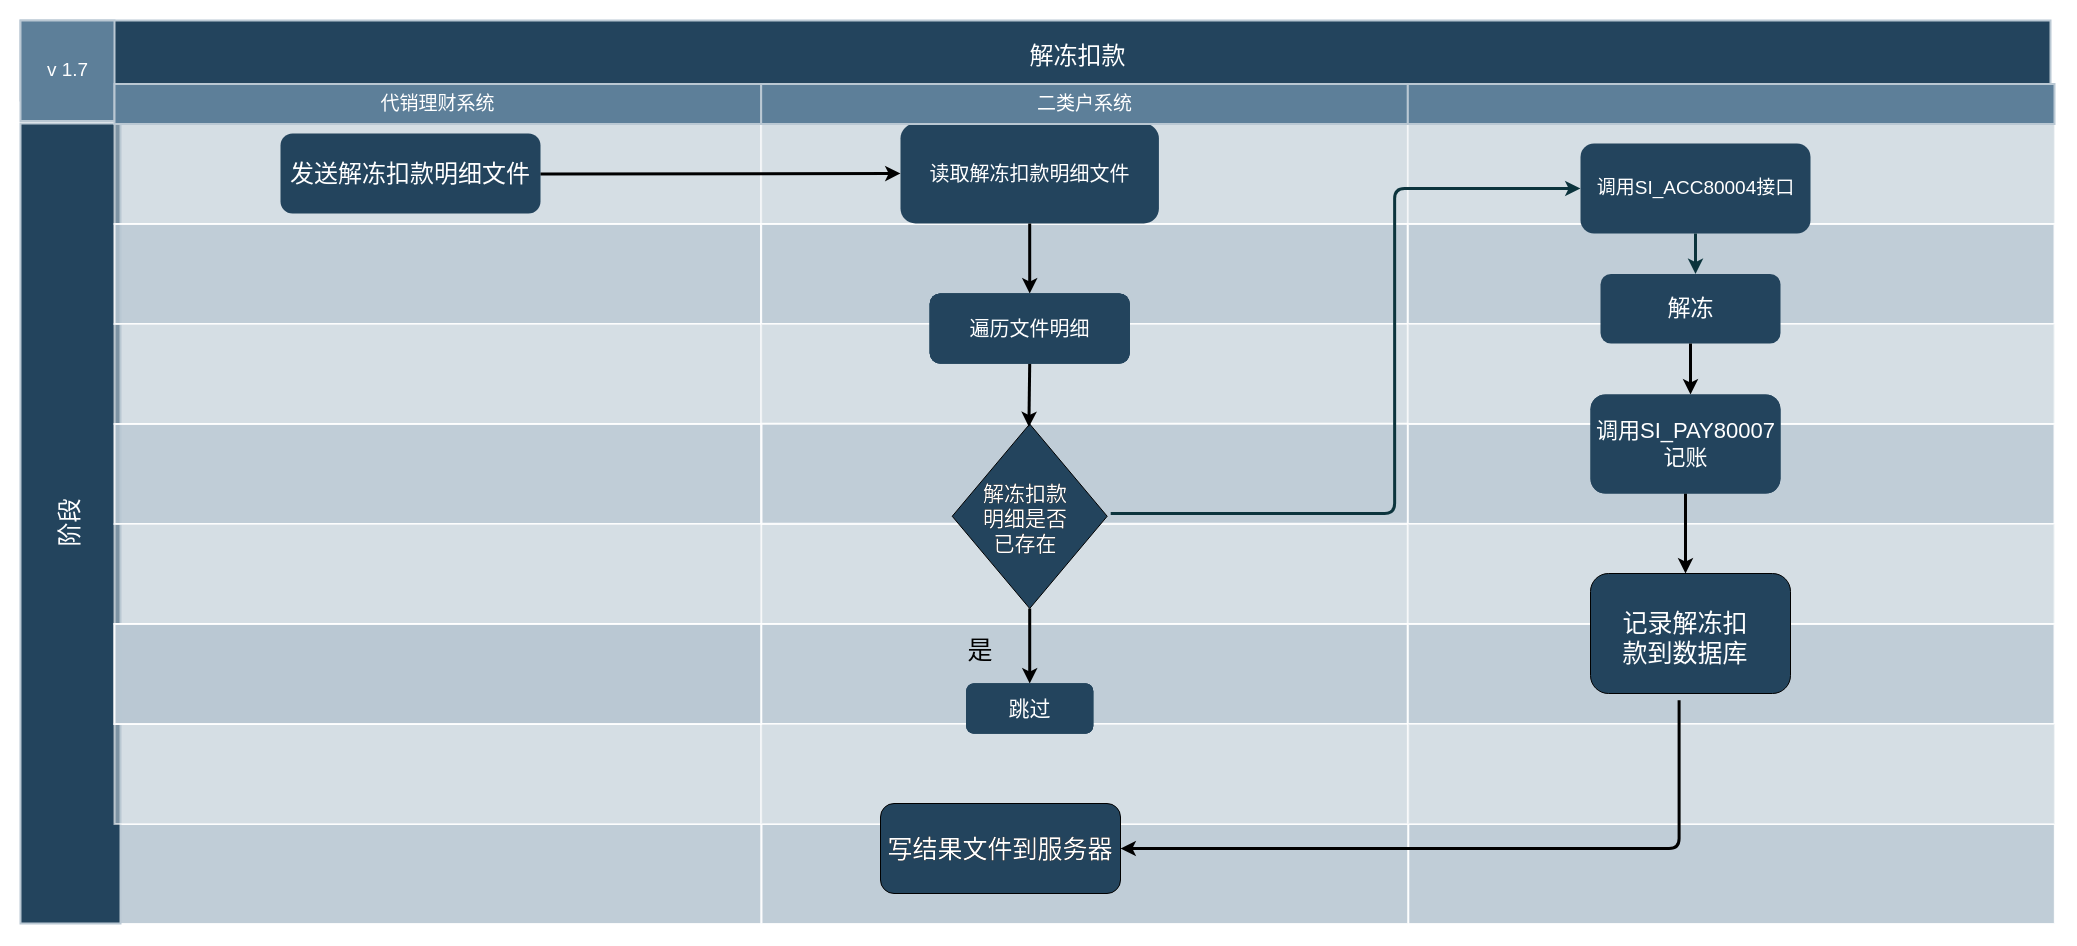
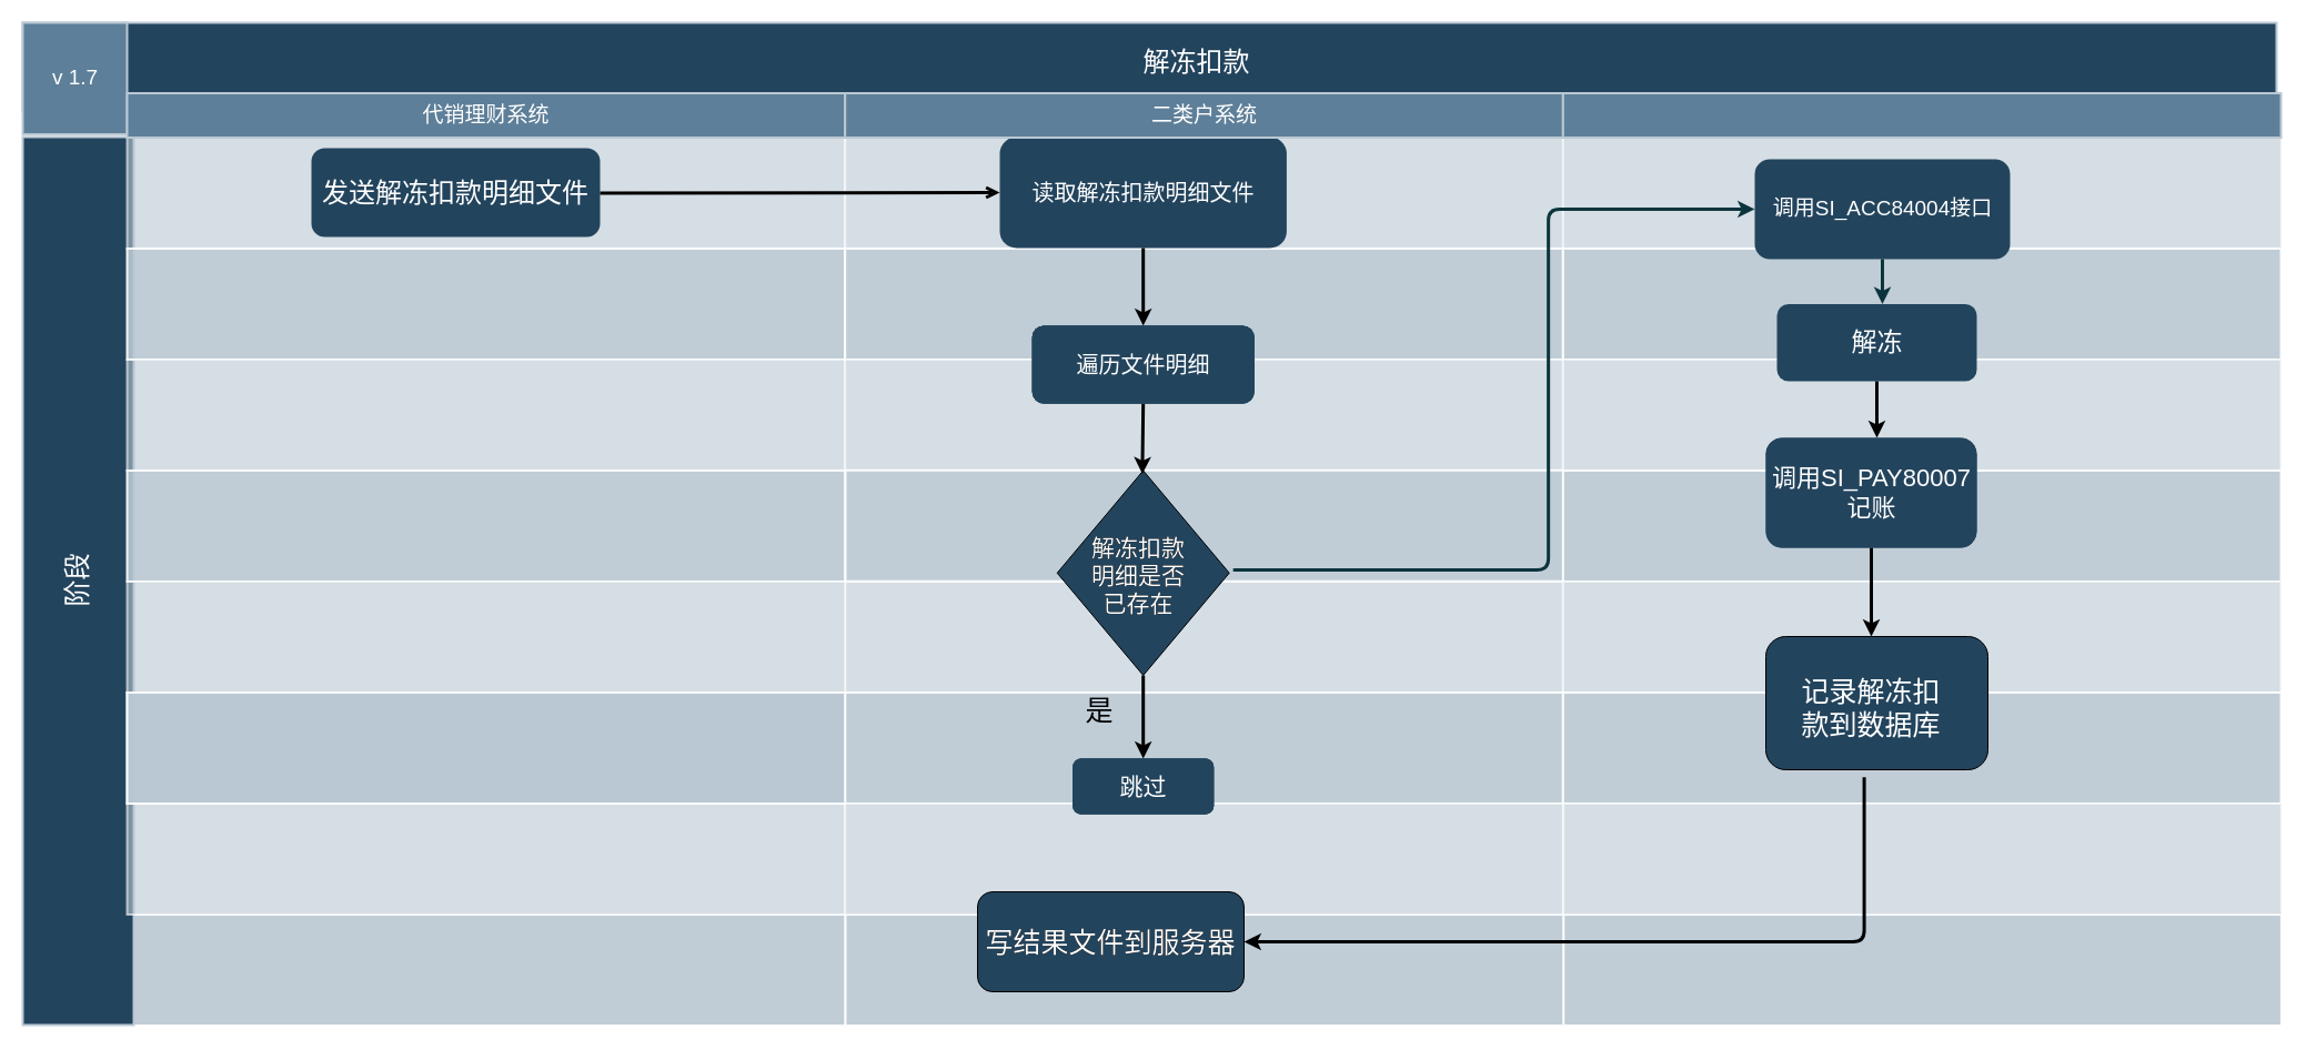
- <mxCell id="43" value="" style="endArrow=classic;html=1;exitX=1;exitY=0.5;exitDx=0;exitDy=0;entryX=0;entryY=0.5;entryDx=0;entryDy=0;strokeWidth=3;" parent="1" source="42" target="30" edge="1"><mxGeometry width="50" height="50" relative="1" as="geometry"><mxPoint x="550" y="203" as="sourcePoint" /><mxPoint x="600" y="153" as="targetPoint" /></mxGeometry></mxCell>
+ <mxCell id="43" value="" style="endArrow=open;html=1;exitX=1;exitY=0.5;exitDx=0;exitDy=0;entryX=0;entryY=0.5;entryDx=0;entryDy=0;strokeWidth=3;" parent="1" source="42" target="30" edge="1"><mxGeometry width="50" height="50" relative="1" as="geometry"><mxPoint x="550" y="203" as="sourcePoint" /><mxPoint x="600" y="153" as="targetPoint" /></mxGeometry></mxCell>
- <mxCell id="34" value="&lt;font style=&quot;font-size: 19px&quot; color=&quot;#ffffff&quot;&gt;调用SI_ACC80004接口&lt;/font&gt;" style="rounded=1;fillColor=#23445D;strokeColor=none;strokeWidth=2;gradientColor=none;fontFamily=Helvetica;html=1;" parent="1" vertex="1"><mxGeometry x="1580" y="143" width="230" height="90" as="geometry" /></mxCell>
+ <mxCell id="34" value="&lt;font style=&quot;font-size: 19px&quot; color=&quot;#ffffff&quot;&gt;调用SI_ACC84004接口&lt;/font&gt;" style="rounded=1;fillColor=#23445D;strokeColor=none;strokeWidth=2;gradientColor=none;fontFamily=Helvetica;html=1;" parent="1" vertex="1"><mxGeometry x="1580" y="143" width="230" height="90" as="geometry" /></mxCell>
- <mxCell id="49" value="&lt;font style=&quot;font-size: 25px&quot;&gt;是&lt;/font&gt;" style="text;html=1;strokeColor=none;fillColor=none;align=center;verticalAlign=middle;whiteSpace=wrap;rounded=0;" parent="1" vertex="1"><mxGeometry x="960" y="639" width="40" height="20" as="geometry" /></mxCell>
+ <mxCell id="49" value="&lt;font style=&quot;font-size: 25px&quot;&gt;是&lt;/font&gt;" style="text;html=1;strokeColor=none;fillColor=none;align=center;verticalAlign=middle;whiteSpace=wrap;rounded=0;" parent="1" vertex="1"><mxGeometry x="970" y="629" width="40" height="20" as="geometry" /></mxCell>
